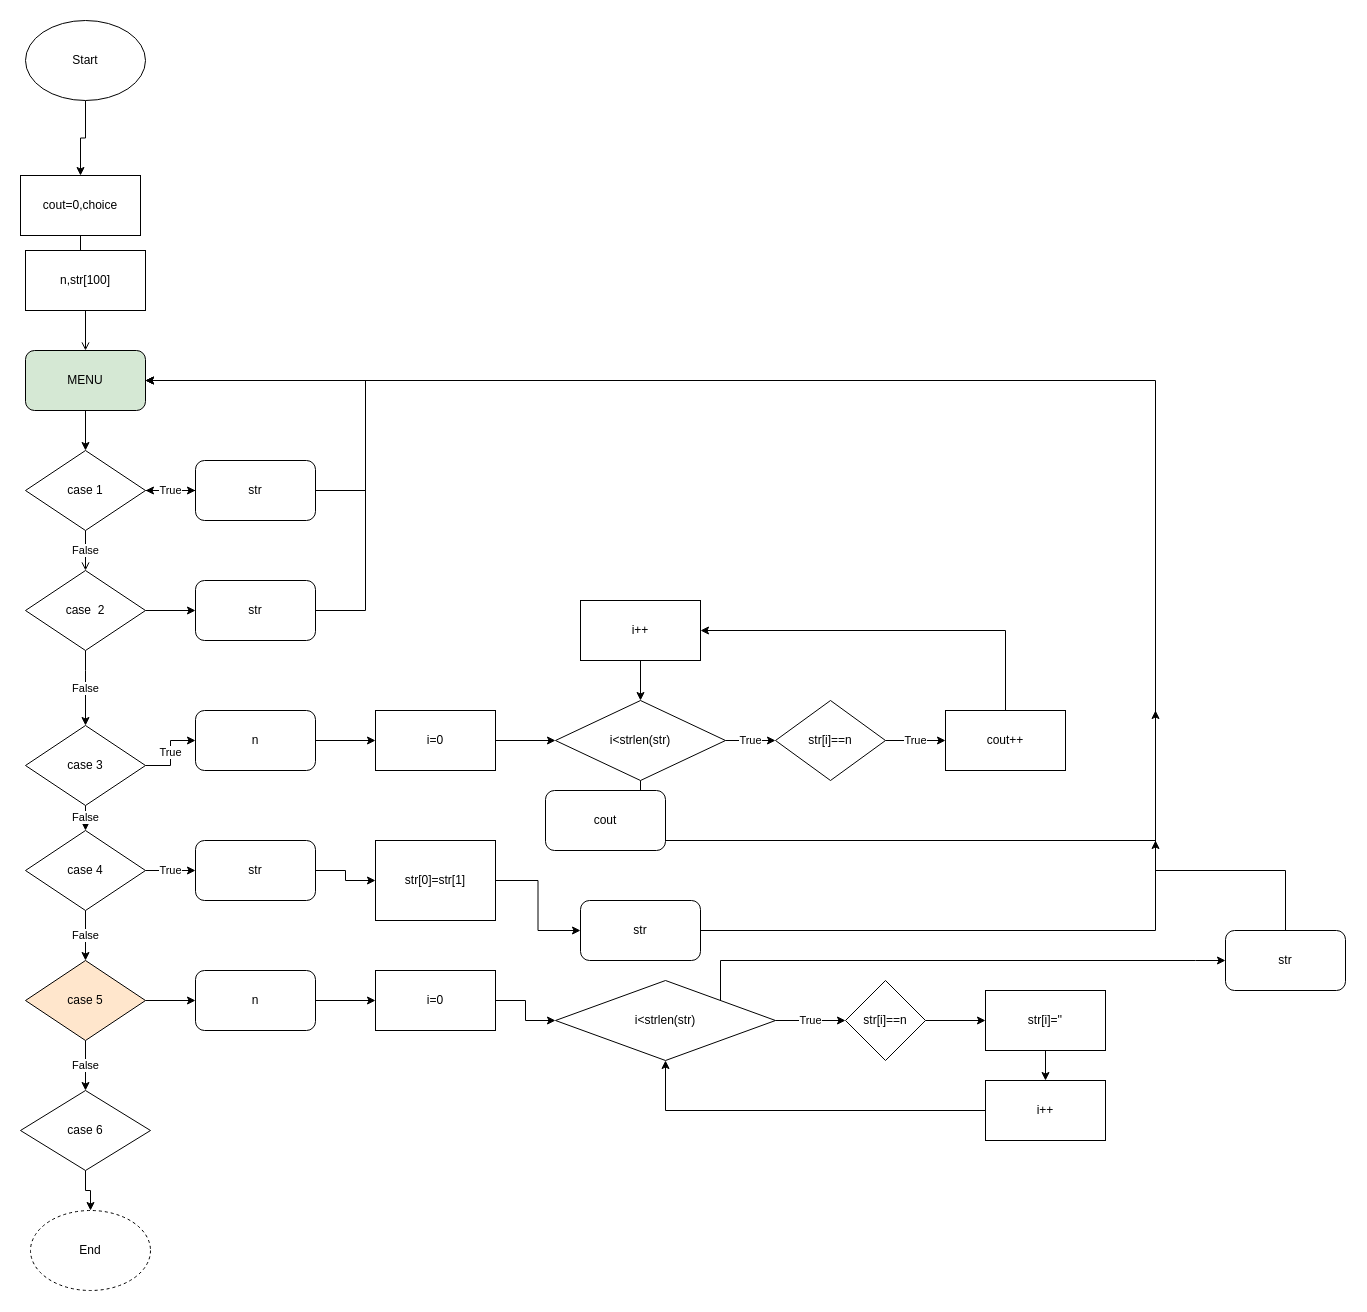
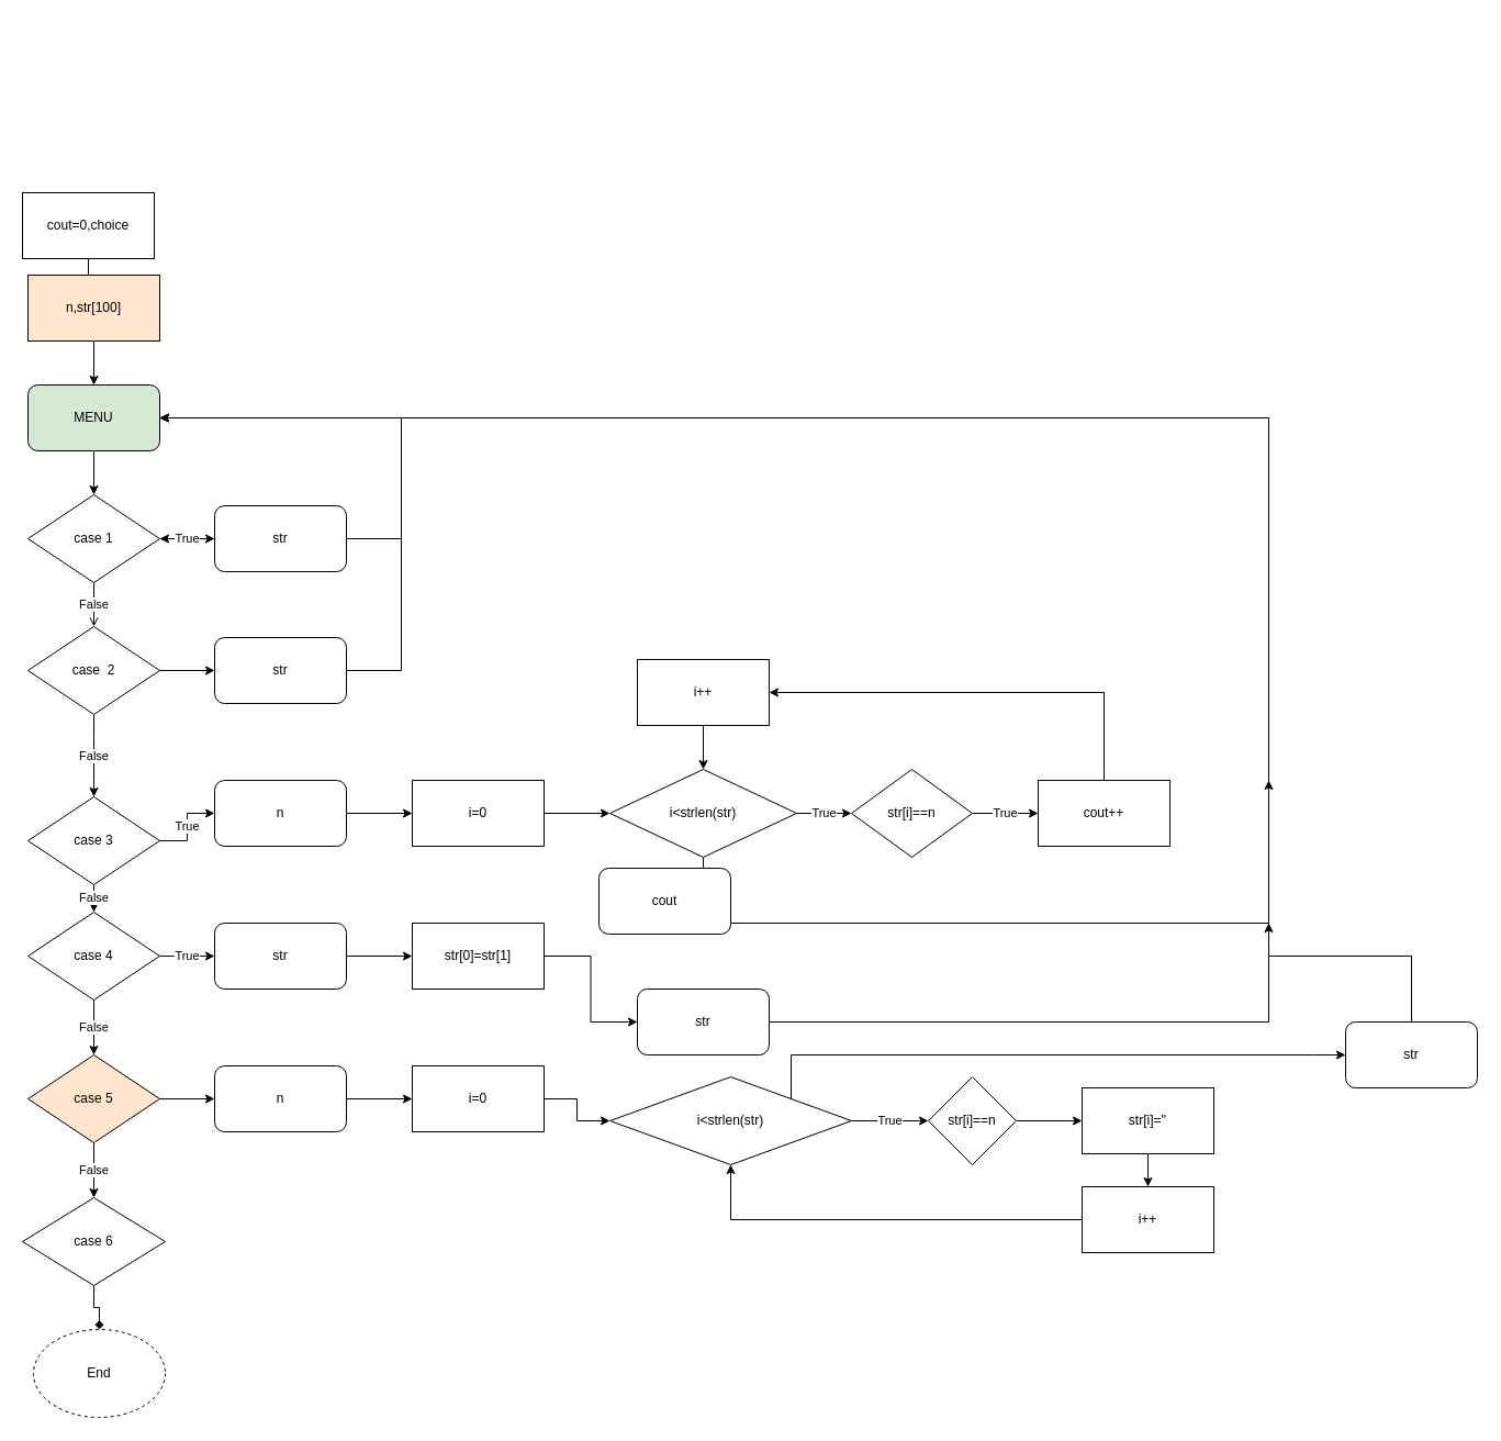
- <mxCell id="3" value="Start" style="ellipse;whiteSpace=wrap;html=1;" vertex="1" parent="1"><mxGeometry x="25" y="20" width="120" height="80" as="geometry" /></mxCell>
- <mxCell id="2" style="edgeStyle=orthogonalEdgeStyle;rounded=0;orthogonalLoop=1;jettySize=auto;html=1;" edge="1" parent="1" source="3" target="5"><mxGeometry relative="1" as="geometry" /></mxCell>
- <mxCell id="7" value="n,str[100]" style="rounded=0;whiteSpace=wrap;html=1;" vertex="1" parent="1"><mxGeometry x="25" y="250" width="120" height="60" as="geometry" /></mxCell>
+ <mxCell id="7" value="n,str[100]" style="rounded=0;whiteSpace=wrap;html=1;fillColor=#ffe6cc;" vertex="1" parent="1"><mxGeometry x="25" y="250" width="120" height="60" as="geometry" /></mxCell>
- <mxCell id="6" style="edgeStyle=orthogonalEdgeStyle;rounded=0;orthogonalLoop=1;jettySize=auto;html=1;entryX=0.5;entryY=0;entryDx=0;entryDy=0;endArrow=open;" edge="1" parent="1" source="7" target="9"><mxGeometry relative="1" as="geometry" /></mxCell>
+ <mxCell id="6" style="edgeStyle=orthogonalEdgeStyle;rounded=0;orthogonalLoop=1;jettySize=auto;html=1;entryX=0.5;entryY=0;entryDx=0;entryDy=0;" edge="1" parent="1" source="7" target="9"><mxGeometry relative="1" as="geometry" /></mxCell>
- <mxCell id="51" value="str[0]=str[1]" style="rounded=0;whiteSpace=wrap;html=1;" vertex="1" parent="1"><mxGeometry x="375" y="840" width="120" height="80" as="geometry" /></mxCell>
+ <mxCell id="51" value="str[0]=str[1]" style="rounded=0;whiteSpace=wrap;html=1;" vertex="1" parent="1"><mxGeometry x="375" y="840" width="120" height="60" as="geometry" /></mxCell>
- <mxCell id="25" style="edgeStyle=orthogonalEdgeStyle;rounded=0;orthogonalLoop=1;jettySize=auto;html=1;entryX=0.5;entryY=0;entryDx=0;entryDy=0;" edge="1" parent="1" source="26" target="27"><mxGeometry relative="1" as="geometry" /></mxCell>
+ <mxCell id="25" style="edgeStyle=orthogonalEdgeStyle;rounded=0;orthogonalLoop=1;jettySize=auto;html=1;entryX=0.5;entryY=0;entryDx=0;entryDy=0;endArrow=diamond;" edge="1" parent="1" source="26" target="27"><mxGeometry relative="1" as="geometry" /></mxCell>
